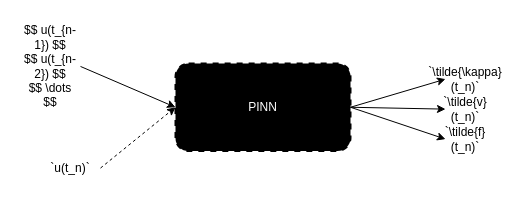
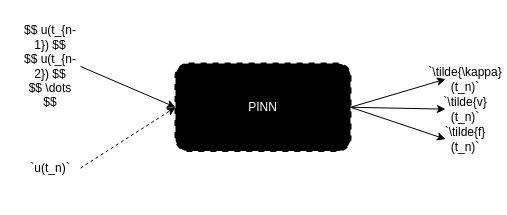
- <mxCell id="10" value="`u(t_n)`" style="text;html=1;align=center;verticalAlign=middle;whiteSpace=wrap;rounded=0;" vertex="1" parent="1"><mxGeometry x="40" y="142.57" width="60" height="50" as="geometry" /></mxCell>
+ <mxCell id="10" value="`u(t_n)`" style="text;html=1;align=center;verticalAlign=middle;whiteSpace=wrap;rounded=0;" vertex="1" parent="1"><mxGeometry x="20" y="142.57" width="60" height="50" as="geometry" /></mxCell>
